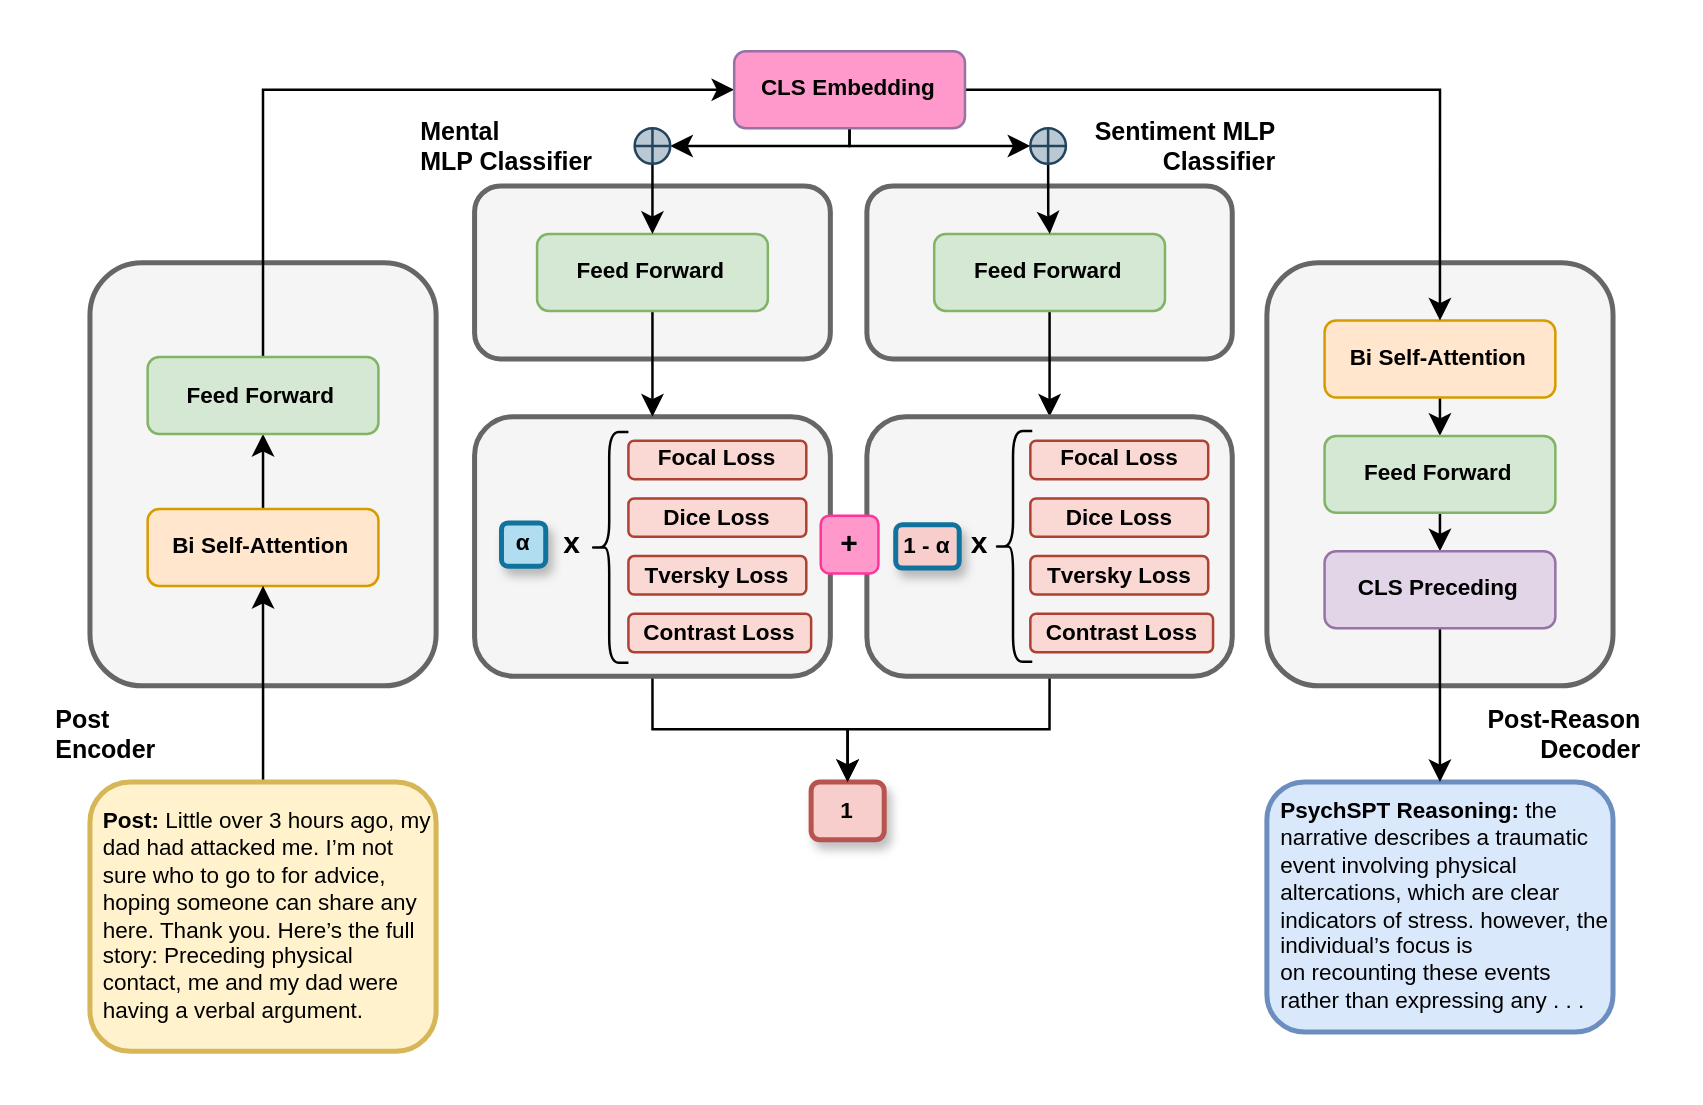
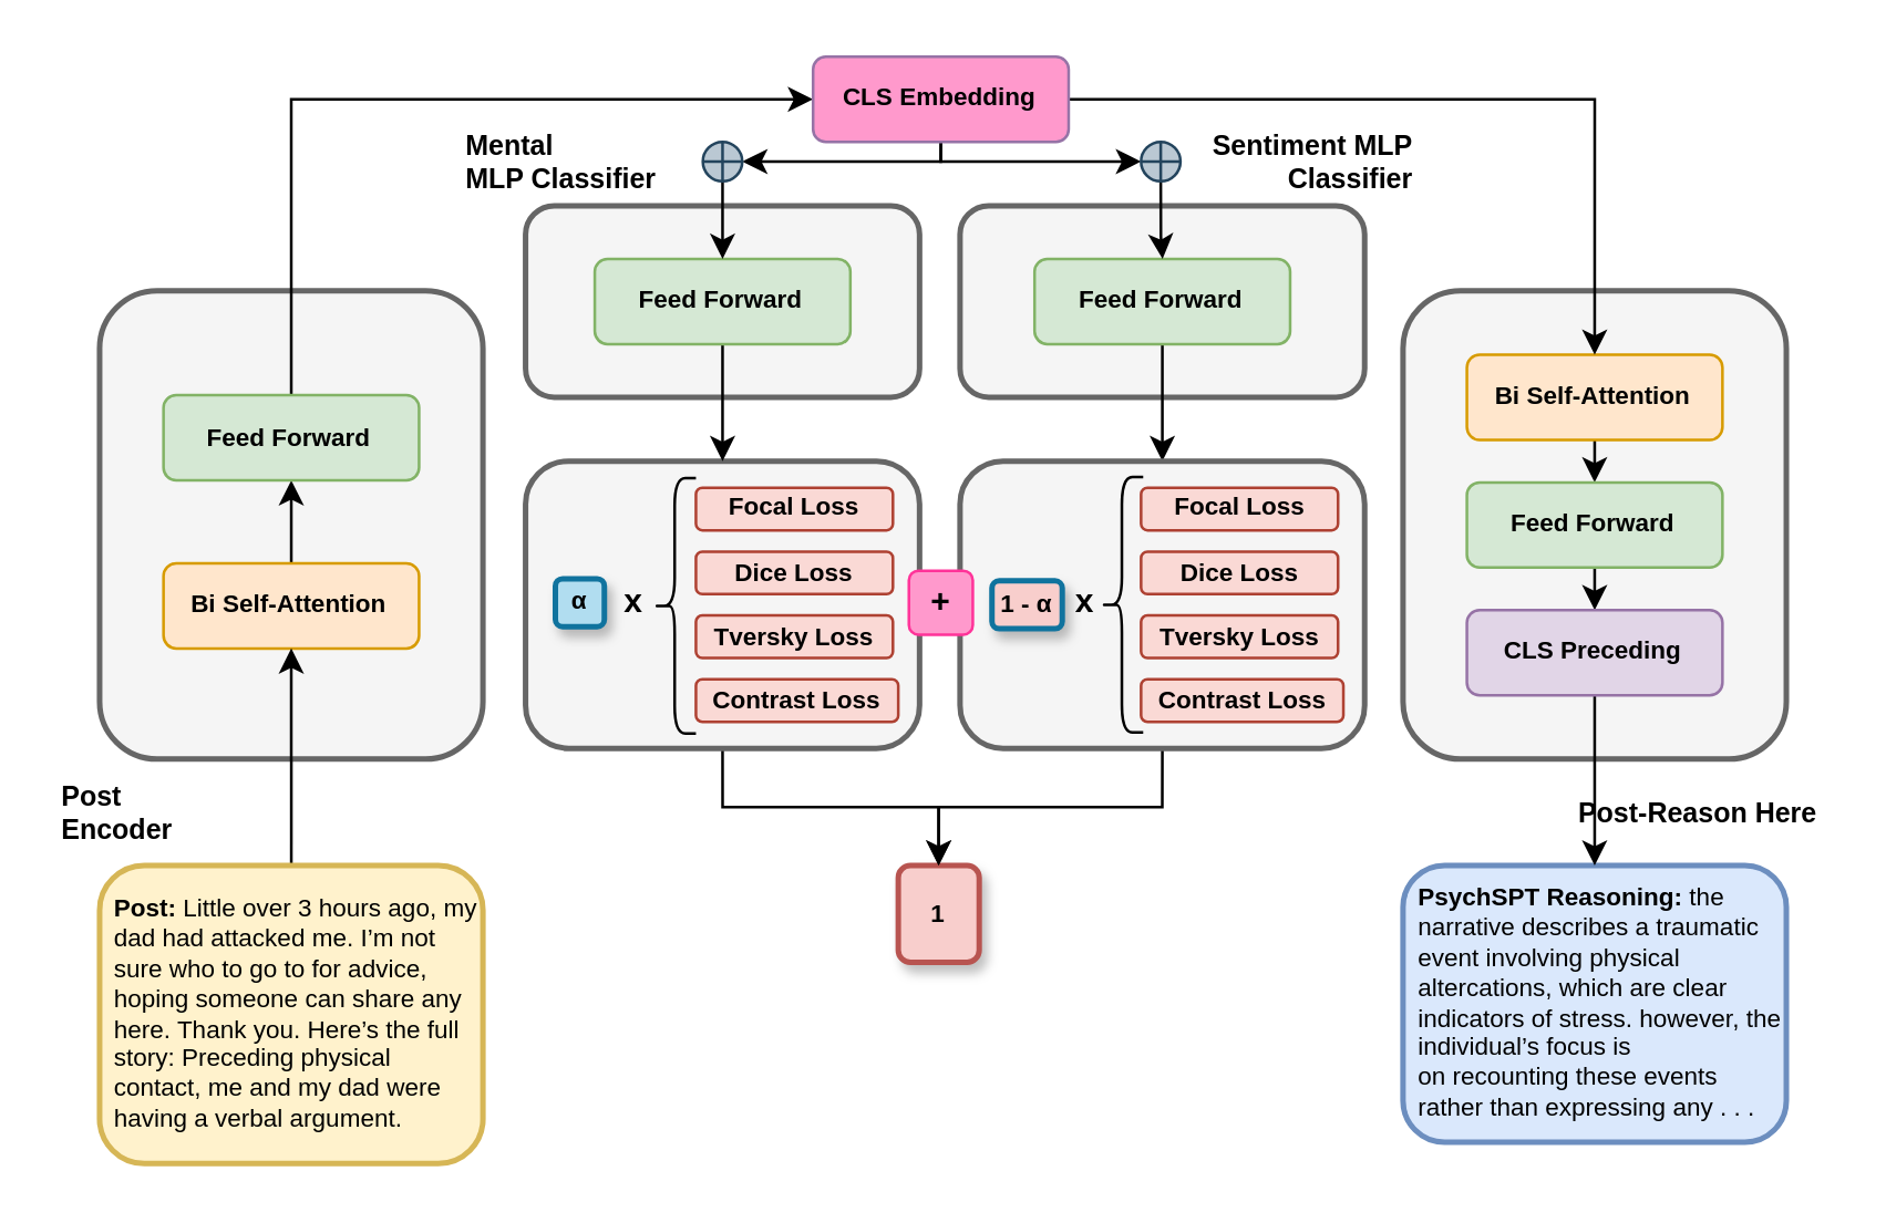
- <mxCell id="9" value="Post-Reason Decoder" style="text;strokeColor=none;align=right;fillColor=none;html=1;verticalAlign=middle;whiteSpace=wrap;rounded=0;fontStyle=1;fontSize=10;" vertex="1" parent="2"><mxGeometry x="538.46" y="261.538" width="100.0" height="23.077" as="geometry" /></mxCell>
+ <mxCell id="9" value="Post-Reason Here" style="text;strokeColor=none;align=right;fillColor=none;html=1;verticalAlign=middle;whiteSpace=wrap;rounded=0;fontStyle=1;fontSize=10;" vertex="1" parent="2"><mxGeometry x="538.46" y="261.538" width="100.0" height="23.077" as="geometry" /></mxCell>
- <mxCell id="4" value="&lt;b style=&quot;font-size: 9px;&quot;&gt;1&lt;/b&gt;" style="rounded=1;align=center;collapsible=0;glass=0;shadow=1;strokeWidth=2;fillColor=#f8cecc;strokeColor=#b85450;whiteSpace=wrap;html=1;fontSize=9;" vertex="1" parent="2"><mxGeometry x="303.845" y="292.308" width="29.231" height="23.077" as="geometry"><mxRectangle x="70" y="190" width="1310" height="30" as="alternateBounds" /></mxGeometry></mxCell>
+ <mxCell id="4" value="&lt;b style=&quot;font-size: 9px;&quot;&gt;1&lt;/b&gt;" style="rounded=1;align=center;collapsible=0;glass=0;shadow=1;strokeWidth=2;fillColor=#f8cecc;strokeColor=#b85450;whiteSpace=wrap;html=1;fontSize=9;" vertex="1" parent="2"><mxGeometry x="303.845" y="292.308" width="29.231" height="35" as="geometry"><mxRectangle x="70" y="190" width="1310" height="30" as="alternateBounds" /></mxGeometry></mxCell>
